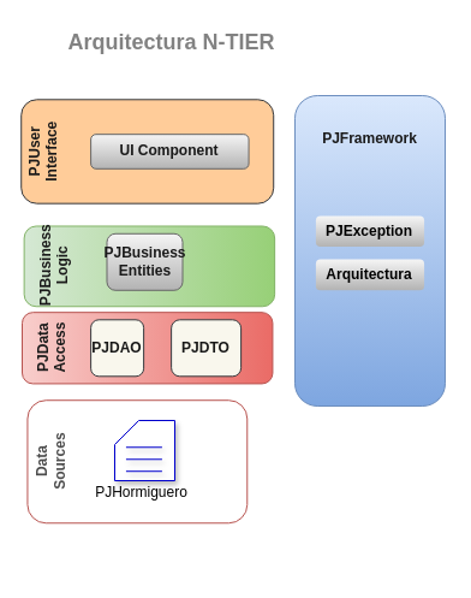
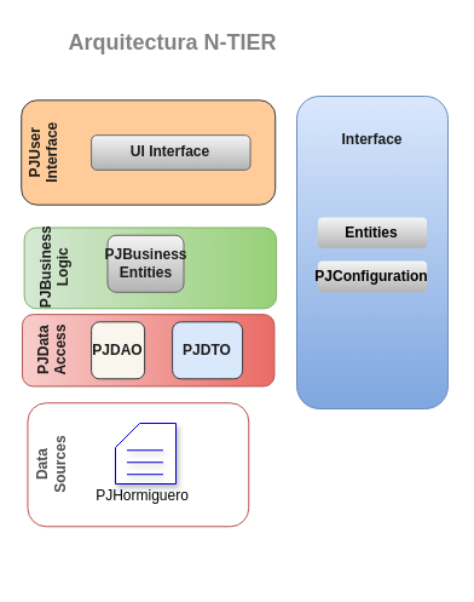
- <mxCell id="9" value="&lt;span style=&quot;color: rgb(26, 26, 26);&quot;&gt;&lt;b&gt;UI Component&lt;/b&gt;&lt;/span&gt;" style="rounded=1;whiteSpace=wrap;html=1;fillColor=#f5f5f5;strokeColor=#666666;gradientColor=#b3b3b3;" vertex="1" parent="1"><mxGeometry x="75.12" y="111.18" width="131.45" height="28.62" as="geometry" /></mxCell>
+ <mxCell id="9" value="&lt;span style=&quot;color: rgb(26, 26, 26);&quot;&gt;&lt;b&gt;UI Interface&lt;/b&gt;&lt;/span&gt;" style="rounded=1;whiteSpace=wrap;html=1;fillColor=#f5f5f5;strokeColor=#666666;gradientColor=#b3b3b3;" vertex="1" parent="1"><mxGeometry x="75.12" y="111.18" width="131.45" height="28.62" as="geometry" /></mxCell>
- <mxCell id="17" value="&lt;span style=&quot;&quot;&gt;&lt;font color=&quot;#000000&quot;&gt;&lt;b&gt;PJException&lt;/b&gt;&lt;/font&gt;&lt;/span&gt;" style="rounded=1;whiteSpace=wrap;html=1;fillColor=#f5f5f5;strokeColor=none;gradientColor=#b3b3b3;" vertex="1" parent="1"><mxGeometry x="262.4" y="179" width="90.19" height="25.56" as="geometry" /></mxCell>
+ <mxCell id="17" value="&lt;span style=&quot;&quot;&gt;&lt;font color=&quot;#000000&quot;&gt;&lt;b&gt;Entities&lt;/b&gt;&lt;/font&gt;&lt;/span&gt;" style="rounded=1;whiteSpace=wrap;html=1;fillColor=#f5f5f5;strokeColor=none;gradientColor=#b3b3b3;" vertex="1" parent="1"><mxGeometry x="262.4" y="179" width="90.19" height="25.56" as="geometry" /></mxCell>
- <mxCell id="16" value="&lt;font color=&quot;#1a1a1a&quot;&gt;&lt;b&gt;PJFramework&lt;/b&gt;&lt;br&gt;&lt;br&gt;&lt;br&gt;&lt;br&gt;&lt;br&gt;&lt;br&gt;&lt;br&gt;&lt;br&gt;&lt;br&gt;&lt;br&gt;&lt;br&gt;&lt;br&gt;&lt;br&gt;&lt;br&gt;&lt;/font&gt;" style="rounded=1;whiteSpace=wrap;html=1;fillColor=#dae8fc;strokeColor=#6c8ebf;gradientColor=#7ea6e0;" vertex="1" parent="1"><mxGeometry x="245" y="79" width="125" height="258" as="geometry" /></mxCell>
+ <mxCell id="16" value="&lt;font color=&quot;#1a1a1a&quot;&gt;&lt;b&gt;Interface&lt;/b&gt;&lt;br&gt;&lt;br&gt;&lt;br&gt;&lt;br&gt;&lt;br&gt;&lt;br&gt;&lt;br&gt;&lt;br&gt;&lt;br&gt;&lt;br&gt;&lt;br&gt;&lt;br&gt;&lt;br&gt;&lt;br&gt;&lt;/font&gt;" style="rounded=1;whiteSpace=wrap;html=1;fillColor=#dae8fc;strokeColor=#6c8ebf;gradientColor=#7ea6e0;" vertex="1" parent="1"><mxGeometry x="245" y="79" width="125" height="258" as="geometry" /></mxCell>
- <mxCell id="18" value="&lt;div style=&quot;&quot;&gt;&lt;font color=&quot;#000000&quot;&gt;&lt;b&gt;Arquitectura&lt;/b&gt;&lt;/font&gt;&lt;/div&gt;" style="rounded=1;whiteSpace=wrap;html=1;fillColor=#f5f5f5;strokeColor=none;gradientColor=#b3b3b3;" vertex="1" parent="1"><mxGeometry x="262.4" y="215.02" width="90.19" height="25.75" as="geometry" /></mxCell>
+ <mxCell id="18" value="&lt;div style=&quot;&quot;&gt;&lt;font color=&quot;#000000&quot;&gt;&lt;b&gt;PJConfiguration&lt;/b&gt;&lt;/font&gt;&lt;/div&gt;" style="rounded=1;whiteSpace=wrap;html=1;fillColor=#f5f5f5;strokeColor=none;gradientColor=#b3b3b3;" vertex="1" parent="1"><mxGeometry x="262.4" y="215.02" width="90.19" height="25.75" as="geometry" /></mxCell>
- <mxCell id="10" value="&lt;font color=&quot;#1a1a1a&quot;&gt;&lt;b&gt;PJDTO&lt;/b&gt;&lt;br&gt;&lt;/font&gt;" style="rounded=1;whiteSpace=wrap;html=1;fillColor=#f9f7ed;strokeColor=#36393d;" vertex="1" parent="1"><mxGeometry x="142.12" y="265.31" width="58" height="47" as="geometry" /></mxCell>
+ <mxCell id="10" value="&lt;font color=&quot;#1a1a1a&quot;&gt;&lt;b&gt;PJDTO&lt;/b&gt;&lt;br&gt;&lt;/font&gt;" style="rounded=1;whiteSpace=wrap;html=1;fillColor=#dae8fc;strokeColor=#36393d;" vertex="1" parent="1"><mxGeometry x="142.12" y="265.31" width="58" height="47" as="geometry" /></mxCell>
